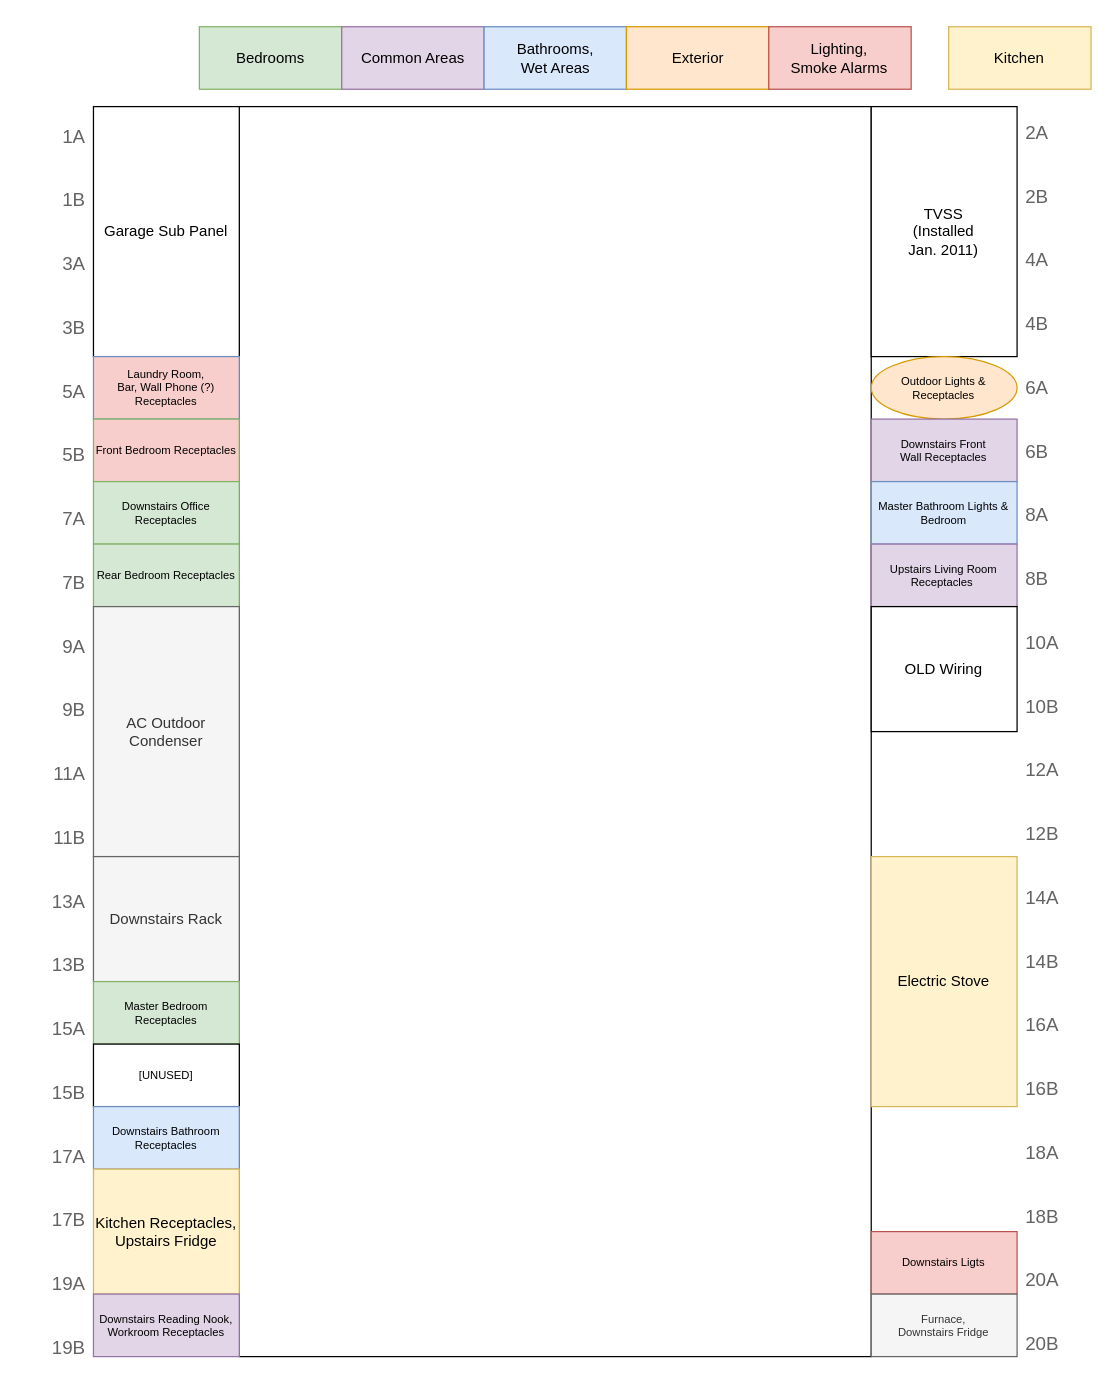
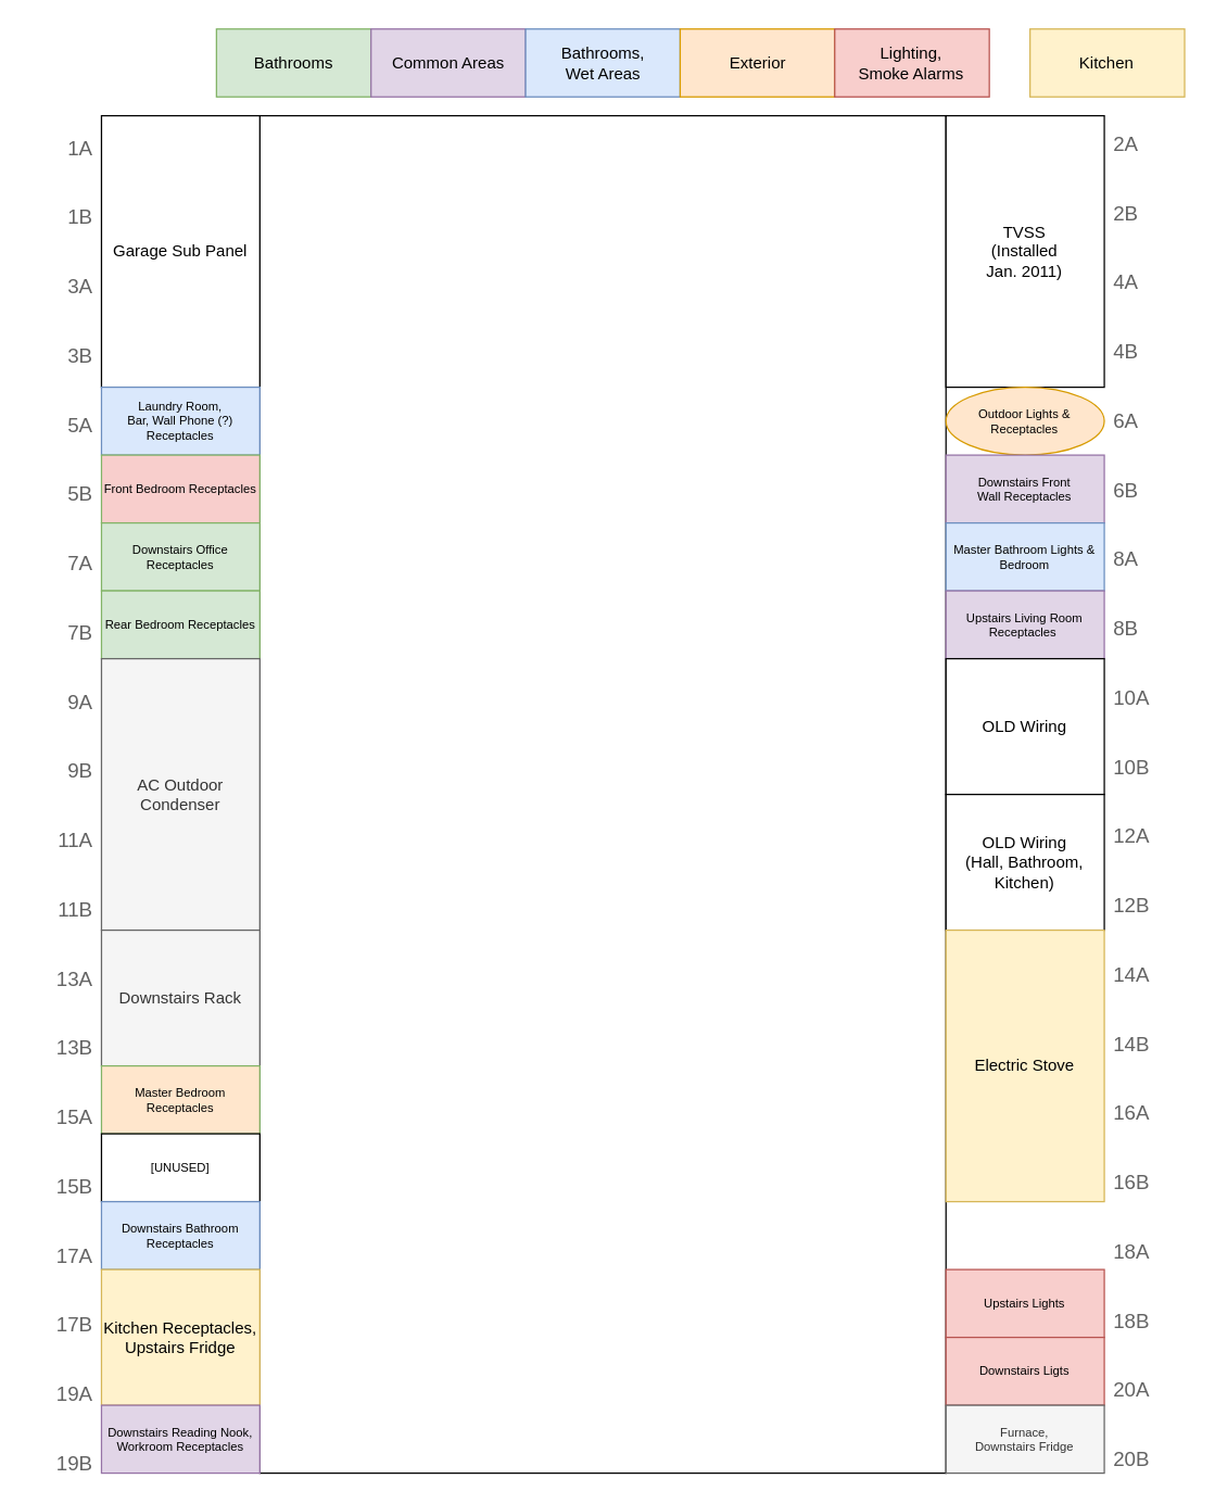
- <mxCell id="5" value="Bedrooms" style="rounded=0;whiteSpace=wrap;html=1;fontSize=12;align=center;fillColor=#d5e8d4;strokeColor=#82b366;" vertex="1" parent="1"><mxGeometry x="158.889" y="20.889" width="113.889" height="50" as="geometry" /></mxCell>
+ <mxCell id="5" value="Bathrooms" style="rounded=0;whiteSpace=wrap;html=1;fontSize=12;align=center;fillColor=#d5e8d4;strokeColor=#82b366;" vertex="1" parent="1"><mxGeometry x="158.889" y="20.889" width="113.889" height="50" as="geometry" /></mxCell>
- <mxCell id="12" value="Laundry Room,&lt;br style=&quot;font-size: 9px&quot;&gt;Bar, Wall Phone (?) Receptacles" style="rounded=0;whiteSpace=wrap;html=1;fontSize=9;fillColor=#f8cecc;strokeColor=#6c8ebf;" vertex="1" parent="1"><mxGeometry x="74.167" y="284.778" width="116.667" height="50" as="geometry" /></mxCell>
+ <mxCell id="12" value="Laundry Room,&lt;br style=&quot;font-size: 9px&quot;&gt;Bar, Wall Phone (?) Receptacles" style="rounded=0;whiteSpace=wrap;html=1;fontSize=9;fillColor=#dae8fc;strokeColor=#6c8ebf;" vertex="1" parent="1"><mxGeometry x="74.167" y="284.778" width="116.667" height="50" as="geometry" /></mxCell>
+ <mxCell id="29" value="OLD Wiring&lt;br style=&quot;font-size: 12px;&quot;&gt;(Hall, Bathroom, Kitchen)" style="rounded=0;whiteSpace=wrap;html=1;fontSize=12;align=center;" vertex="1" parent="1"><mxGeometry x="696.389" y="584.778" width="116.667" height="100" as="geometry" /></mxCell>
- <mxCell id="18" value="Master Bedroom Receptacles" style="rounded=0;whiteSpace=wrap;html=1;fontSize=9;align=center;fillColor=#d5e8d4;strokeColor=#82b366;" vertex="1" parent="1"><mxGeometry x="74.167" y="784.778" width="116.667" height="50" as="geometry" /></mxCell>
+ <mxCell id="18" value="Master Bedroom Receptacles" style="rounded=0;whiteSpace=wrap;html=1;fontSize=9;align=center;fillColor=#ffe6cc;strokeColor=#82b366;" vertex="1" parent="1"><mxGeometry x="74.167" y="784.778" width="116.667" height="50" as="geometry" /></mxCell>
+ <mxCell id="31" value="Upstairs Lights" style="rounded=0;whiteSpace=wrap;html=1;fontSize=9;align=center;fillColor=#f8cecc;strokeColor=#b85450;" vertex="1" parent="1"><mxGeometry x="696.389" y="934.778" width="116.667" height="50" as="geometry" /></mxCell>
